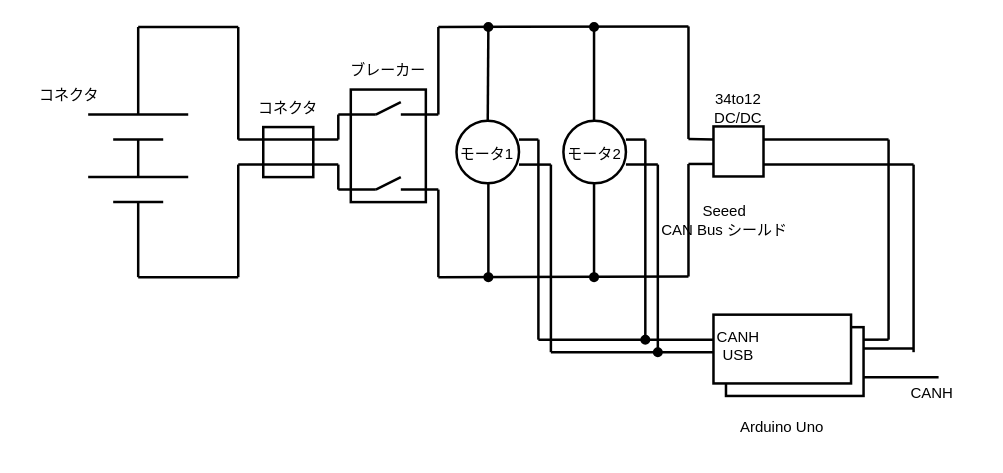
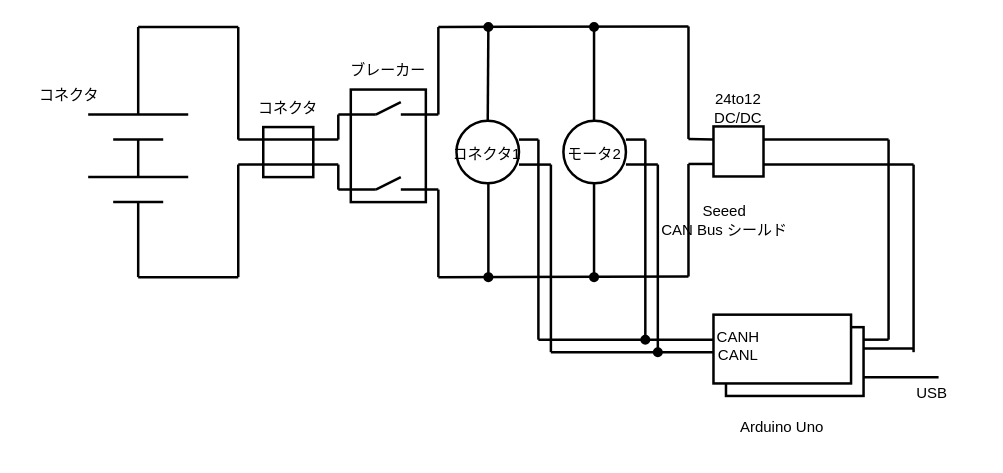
- <mxCell id="63" value="&lt;div&gt;34to12&lt;/div&gt;&lt;div&gt;DC/DC&lt;br&gt;&lt;/div&gt;" style="text;html=1;strokeColor=none;fillColor=none;align=center;verticalAlign=middle;whiteSpace=wrap;rounded=0;strokeWidth=2;" vertex="1" parent="1"><mxGeometry x="555" y="70.5" width="70" height="30" as="geometry" /></mxCell>
+ <mxCell id="63" value="&lt;div&gt;24to12&lt;/div&gt;&lt;div&gt;DC/DC&lt;br&gt;&lt;/div&gt;" style="text;html=1;strokeColor=none;fillColor=none;align=center;verticalAlign=middle;whiteSpace=wrap;rounded=0;strokeWidth=2;" vertex="1" parent="1"><mxGeometry x="555" y="70.5" width="70" height="30" as="geometry" /></mxCell>
- <mxCell id="61" value="モータ1" style="text;html=1;strokeColor=none;fillColor=none;align=center;verticalAlign=middle;whiteSpace=wrap;rounded=0;strokeWidth=2;" vertex="1" parent="1"><mxGeometry x="353.5" y="107.5" width="70" height="30" as="geometry" /></mxCell>
+ <mxCell id="61" value="コネクタ1" style="text;html=1;strokeColor=none;fillColor=none;align=center;verticalAlign=middle;whiteSpace=wrap;rounded=0;strokeWidth=2;" vertex="1" parent="1"><mxGeometry x="353.5" y="107.5" width="70" height="30" as="geometry" /></mxCell>
- <mxCell id="68" value="&lt;div&gt;CANH&lt;/div&gt;&lt;div&gt;USB&lt;br&gt;&lt;/div&gt;" style="text;html=1;strokeColor=none;fillColor=none;align=center;verticalAlign=middle;whiteSpace=wrap;rounded=0;strokeWidth=2;" vertex="1" parent="1"><mxGeometry x="570" y="261" width="40" height="30" as="geometry" /></mxCell>
+ <mxCell id="68" value="&lt;div&gt;CANH&lt;/div&gt;&lt;div&gt;CANL&lt;br&gt;&lt;/div&gt;" style="text;html=1;strokeColor=none;fillColor=none;align=center;verticalAlign=middle;whiteSpace=wrap;rounded=0;strokeWidth=2;" vertex="1" parent="1"><mxGeometry x="570" y="261" width="40" height="30" as="geometry" /></mxCell>
- <mxCell id="67" value="CANH" style="text;html=1;strokeColor=none;fillColor=none;align=center;verticalAlign=middle;whiteSpace=wrap;rounded=0;strokeWidth=2;" vertex="1" parent="1"><mxGeometry x="710" y="306" width="70" height="15" as="geometry" /></mxCell>
+ <mxCell id="67" value="USB" style="text;html=1;strokeColor=none;fillColor=none;align=center;verticalAlign=middle;whiteSpace=wrap;rounded=0;strokeWidth=2;" vertex="1" parent="1"><mxGeometry x="710" y="306" width="70" height="15" as="geometry" /></mxCell>
